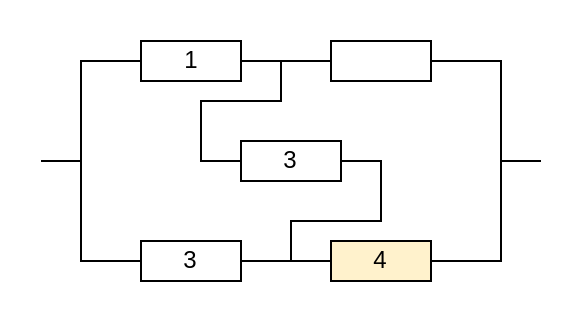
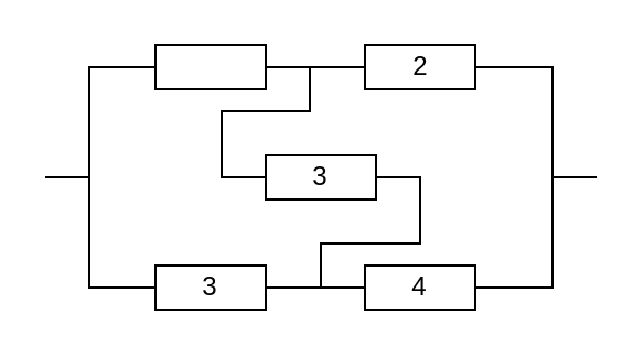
- <mxCell id="15" value="1" style="text;html=1;align=center;verticalAlign=middle;resizable=0;points=[];autosize=1;" vertex="1" parent="1"><mxGeometry x="85" y="20" width="20" height="20" as="geometry" /></mxCell>
+ <mxCell id="16" value="2" style="text;html=1;align=center;verticalAlign=middle;resizable=0;points=[];autosize=1;" vertex="1" parent="1"><mxGeometry x="180" y="20" width="20" height="20" as="geometry" /></mxCell>
- <mxCell id="12" value="4" style="rounded=0;whiteSpace=wrap;html=1;fillColor=#fff2cc;" vertex="1" parent="1"><mxGeometry x="165" y="120" width="50" height="20" as="geometry" /></mxCell>
+ <mxCell id="12" value="4" style="rounded=0;whiteSpace=wrap;html=1;" vertex="1" parent="1"><mxGeometry x="165" y="120" width="50" height="20" as="geometry" /></mxCell>
